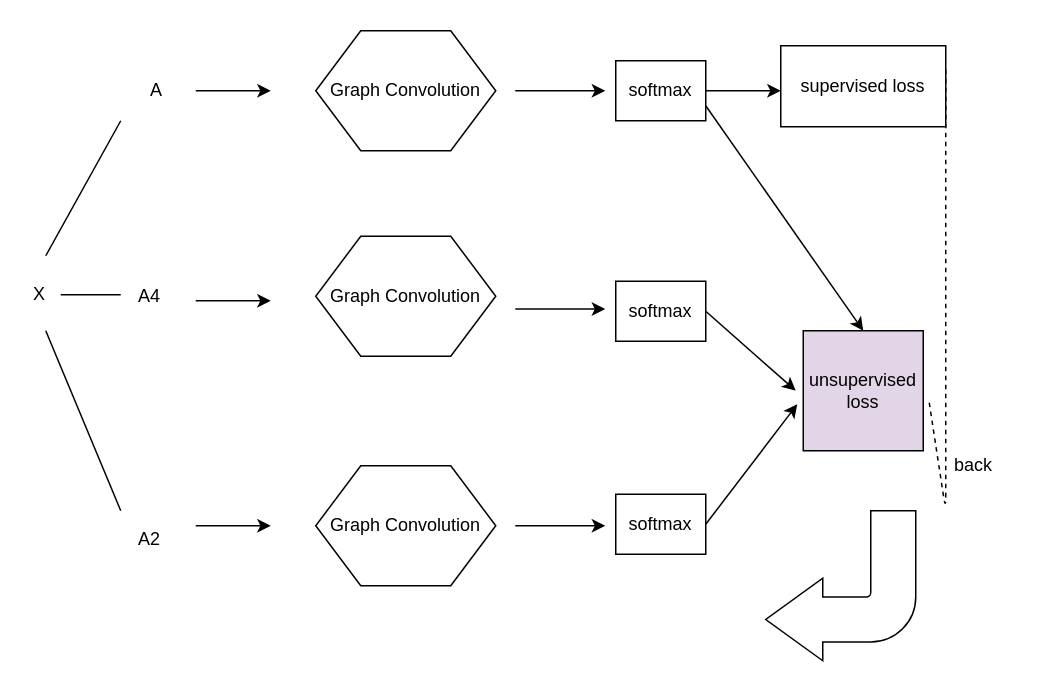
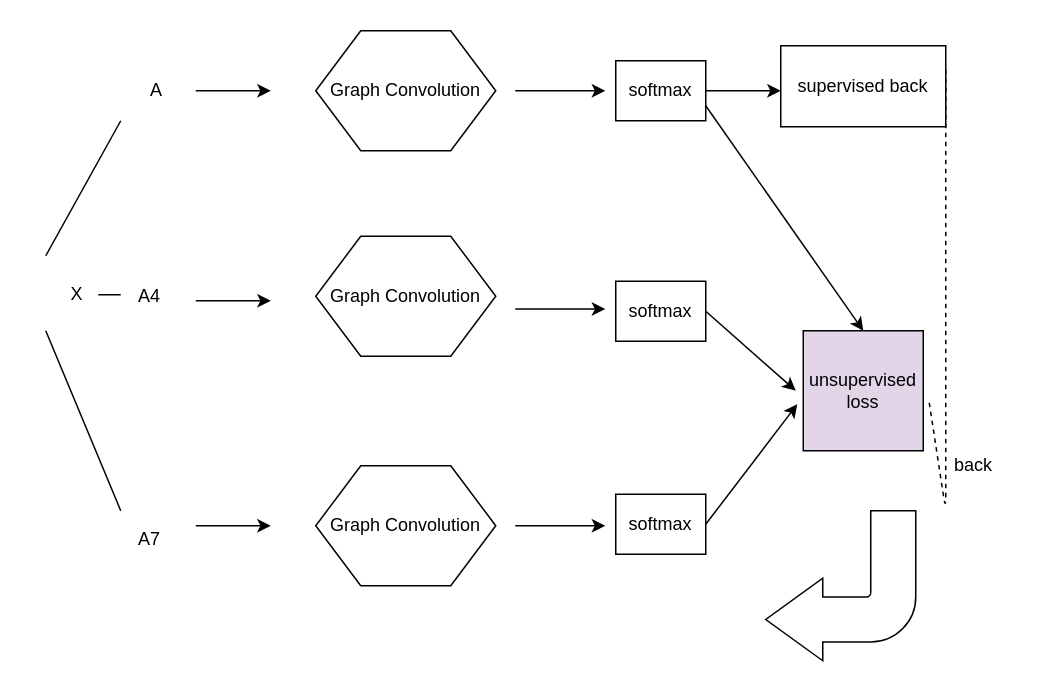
- <mxCell id="23" value="supervised loss&lt;br&gt;" style="rounded=0;whiteSpace=wrap;html=1;" vertex="1" parent="1"><mxGeometry x="520" y="30" width="110" height="54" as="geometry" /></mxCell>
+ <mxCell id="23" value="supervised back&lt;br&gt;" style="rounded=0;whiteSpace=wrap;html=1;" vertex="1" parent="1"><mxGeometry x="520" y="30" width="110" height="54" as="geometry" /></mxCell>
- <mxCell id="6" value="X" style="text;html=1;resizable=0;points=[];autosize=1;align=left;verticalAlign=top;spacingTop=-4;" vertex="1" parent="1"><mxGeometry x="20" y="186" width="20" height="20" as="geometry" /></mxCell>
+ <mxCell id="6" value="X" style="text;html=1;resizable=0;points=[];autosize=1;align=left;verticalAlign=top;spacingTop=-4;" vertex="1" parent="1"><mxGeometry x="45" y="186" width="20" height="20" as="geometry" /></mxCell>
- <mxCell id="5" value="A2" style="text;html=1;resizable=0;points=[];autosize=1;align=left;verticalAlign=top;spacingTop=-4;" vertex="1" parent="1"><mxGeometry x="90" y="349" width="30" height="20" as="geometry" /></mxCell>
+ <mxCell id="5" value="A7" style="text;html=1;resizable=0;points=[];autosize=1;align=left;verticalAlign=top;spacingTop=-4;" vertex="1" parent="1"><mxGeometry x="90" y="349" width="30" height="20" as="geometry" /></mxCell>
